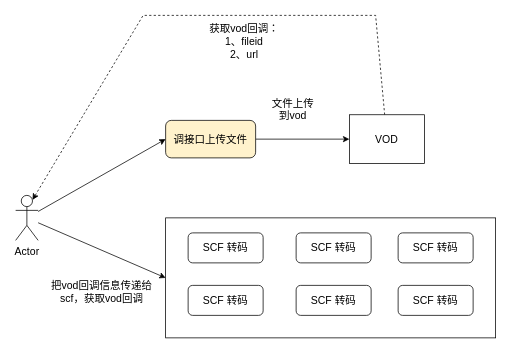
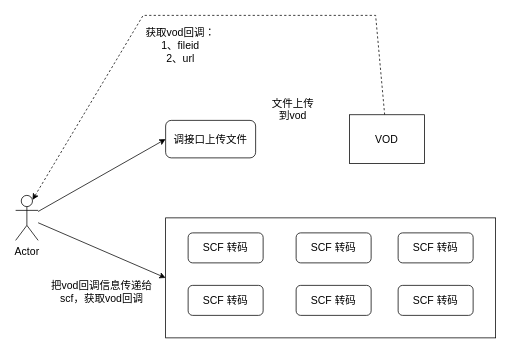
- <mxCell id="18" value="获取vod回调：&lt;br&gt;1、fileid&lt;br&gt;2、url" style="text;html=1;strokeColor=none;fillColor=none;align=center;verticalAlign=middle;whiteSpace=wrap;rounded=0;fontSize=14;" vertex="1" parent="1"><mxGeometry x="240" y="30" width="170" height="50" as="geometry" /></mxCell>
+ <mxCell id="18" value="获取vod回调：&lt;br&gt;1、fileid&lt;br&gt;2、url" style="text;html=1;strokeColor=none;fillColor=none;align=center;verticalAlign=middle;whiteSpace=wrap;rounded=0;fontSize=14;" vertex="1" parent="1"><mxGeometry x="155" y="35" width="170" height="50" as="geometry" /></mxCell>
- <mxCell id="3" value="&lt;font style=&quot;font-size: 14px;&quot;&gt;调接口上传文件&lt;/font&gt;" style="rounded=1;whiteSpace=wrap;html=1;fillColor=#fff2cc;" vertex="1" parent="1"><mxGeometry x="220" y="160" width="120" height="50" as="geometry" /></mxCell>
+ <mxCell id="3" value="&lt;font style=&quot;font-size: 14px;&quot;&gt;调接口上传文件&lt;/font&gt;" style="rounded=1;whiteSpace=wrap;html=1;" vertex="1" parent="1"><mxGeometry x="220" y="160" width="120" height="50" as="geometry" /></mxCell>
- <mxCell id="2" value="" style="edgeStyle=orthogonalEdgeStyle;rounded=0;orthogonalLoop=1;jettySize=auto;html=1;fontSize=14;" edge="1" parent="1" source="3" target="5"><mxGeometry relative="1" as="geometry" /></mxCell>
